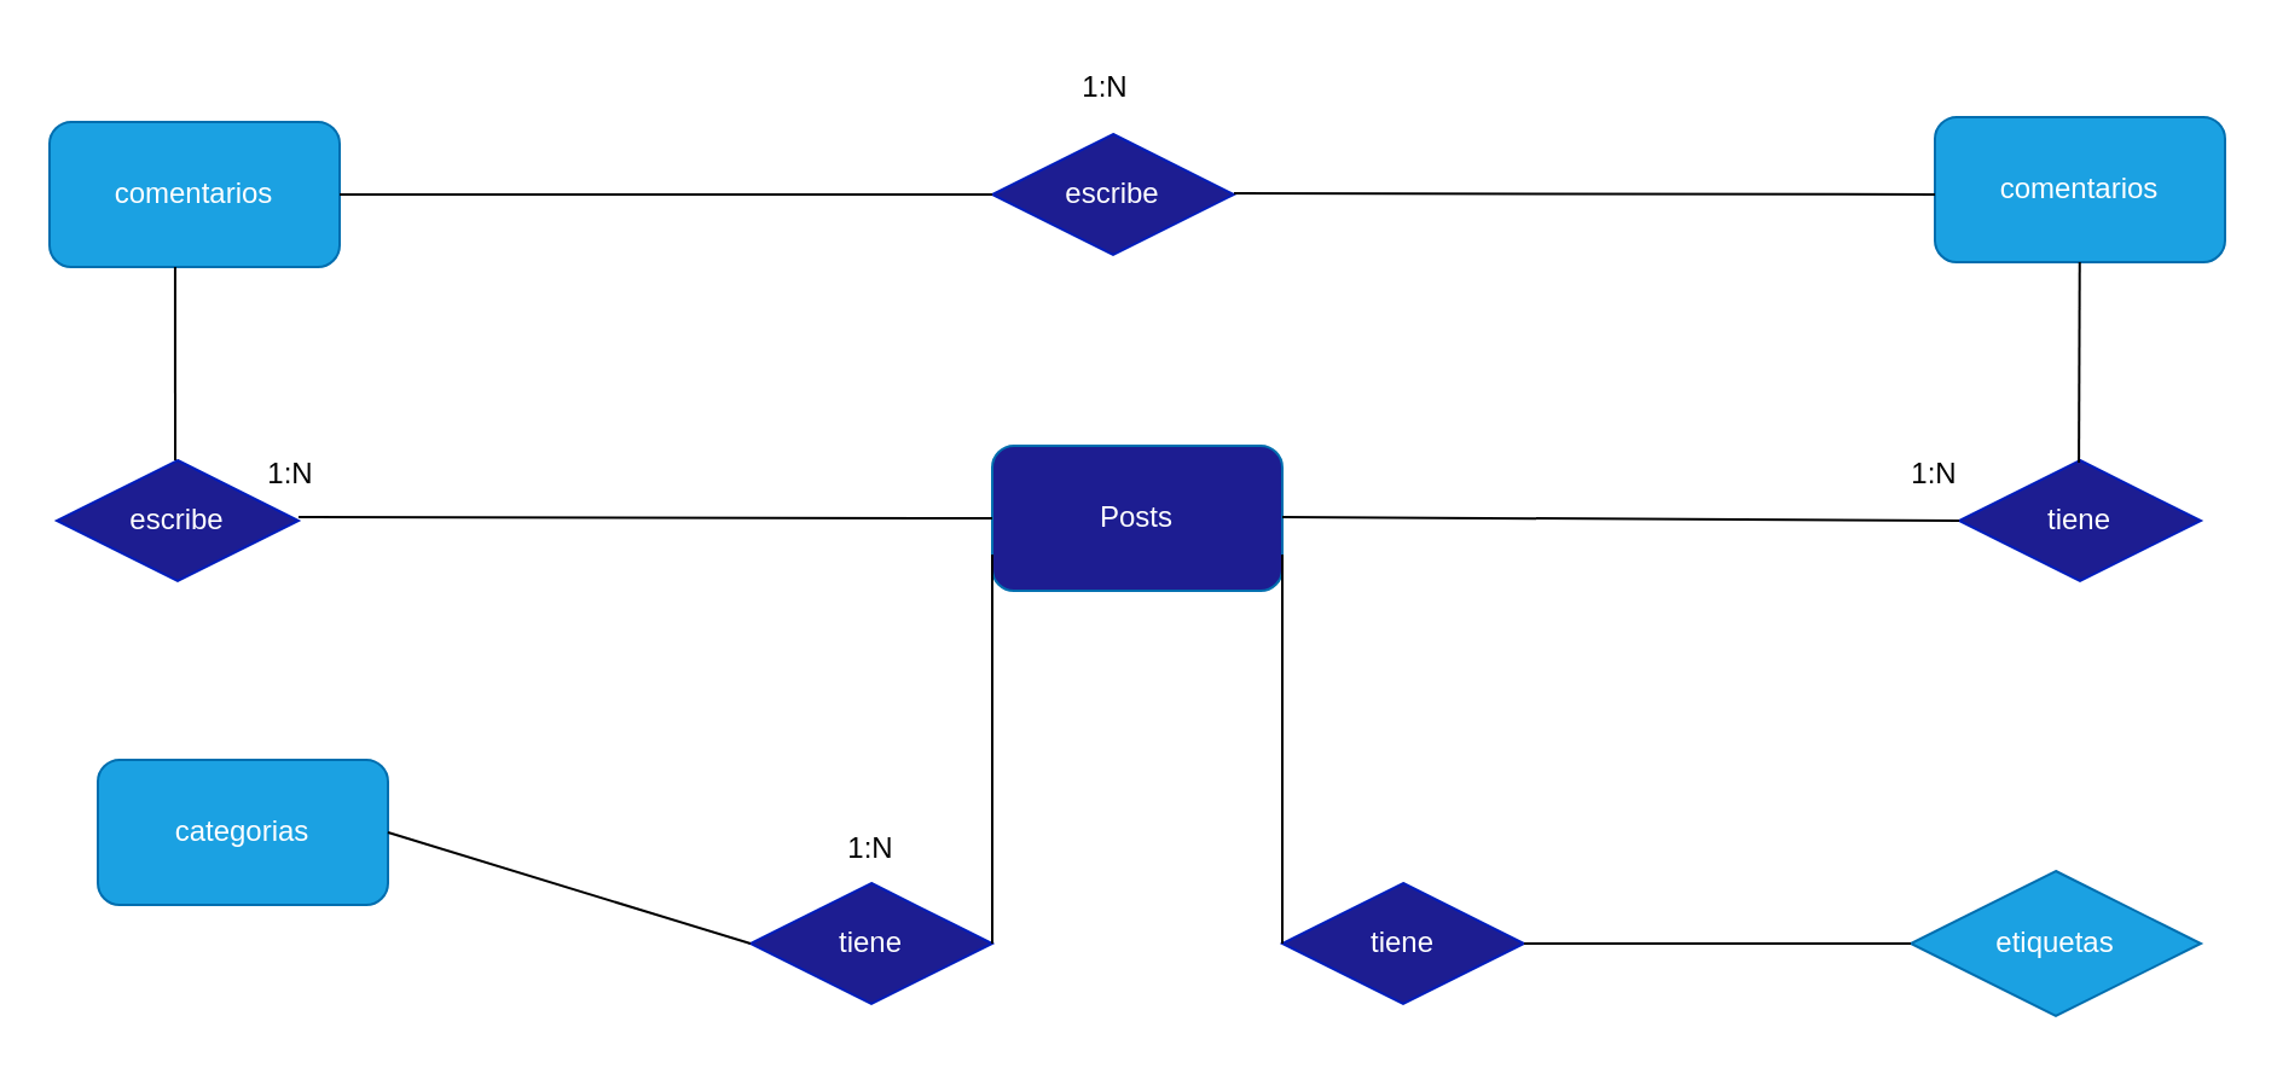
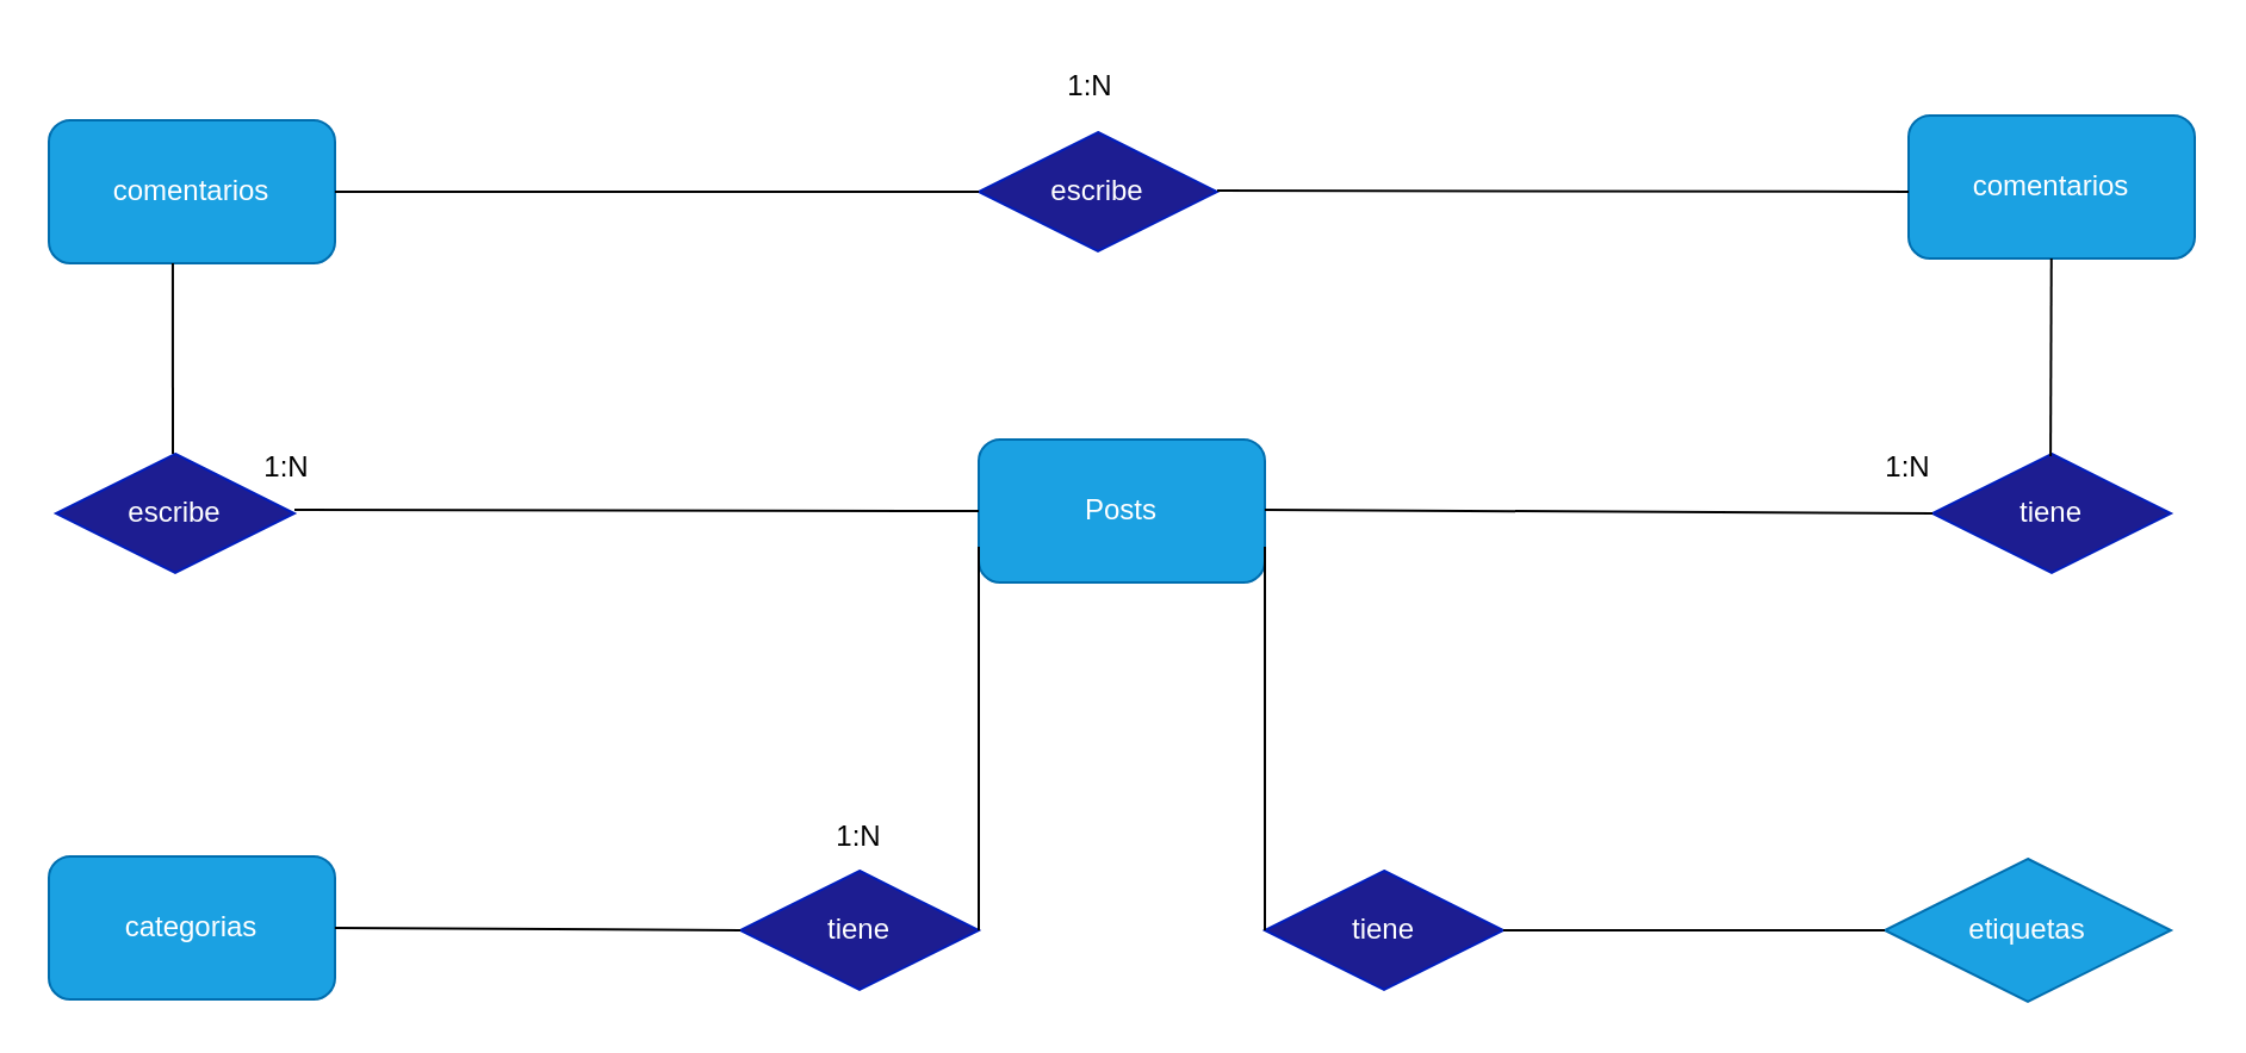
- <mxCell id="7" value="Posts" style="rounded=1;whiteSpace=wrap;html=1;fillColor=#1d1d91;fontColor=#ffffff;strokeColor=#006EAF;" parent="3" vertex="1"><mxGeometry x="390" y="136" width="120" height="60" as="geometry" /></mxCell>
+ <mxCell id="7" value="Posts" style="rounded=1;whiteSpace=wrap;html=1;fillColor=#1ba1e2;fontColor=#ffffff;strokeColor=#006EAF;" parent="3" vertex="1"><mxGeometry x="390" y="136" width="120" height="60" as="geometry" /></mxCell>
- <mxCell id="8" value="categorias" style="rounded=1;whiteSpace=wrap;html=1;fillColor=#1ba1e2;fontColor=#ffffff;strokeColor=#006EAF;" parent="3" vertex="1"><mxGeometry x="20" y="266" width="120" height="60" as="geometry" /></mxCell>
+ <mxCell id="8" value="categorias" style="rounded=1;whiteSpace=wrap;html=1;fillColor=#1ba1e2;fontColor=#ffffff;strokeColor=#006EAF;" parent="3" vertex="1"><mxGeometry y="311" width="120" height="60" as="geometry" /></mxCell>
